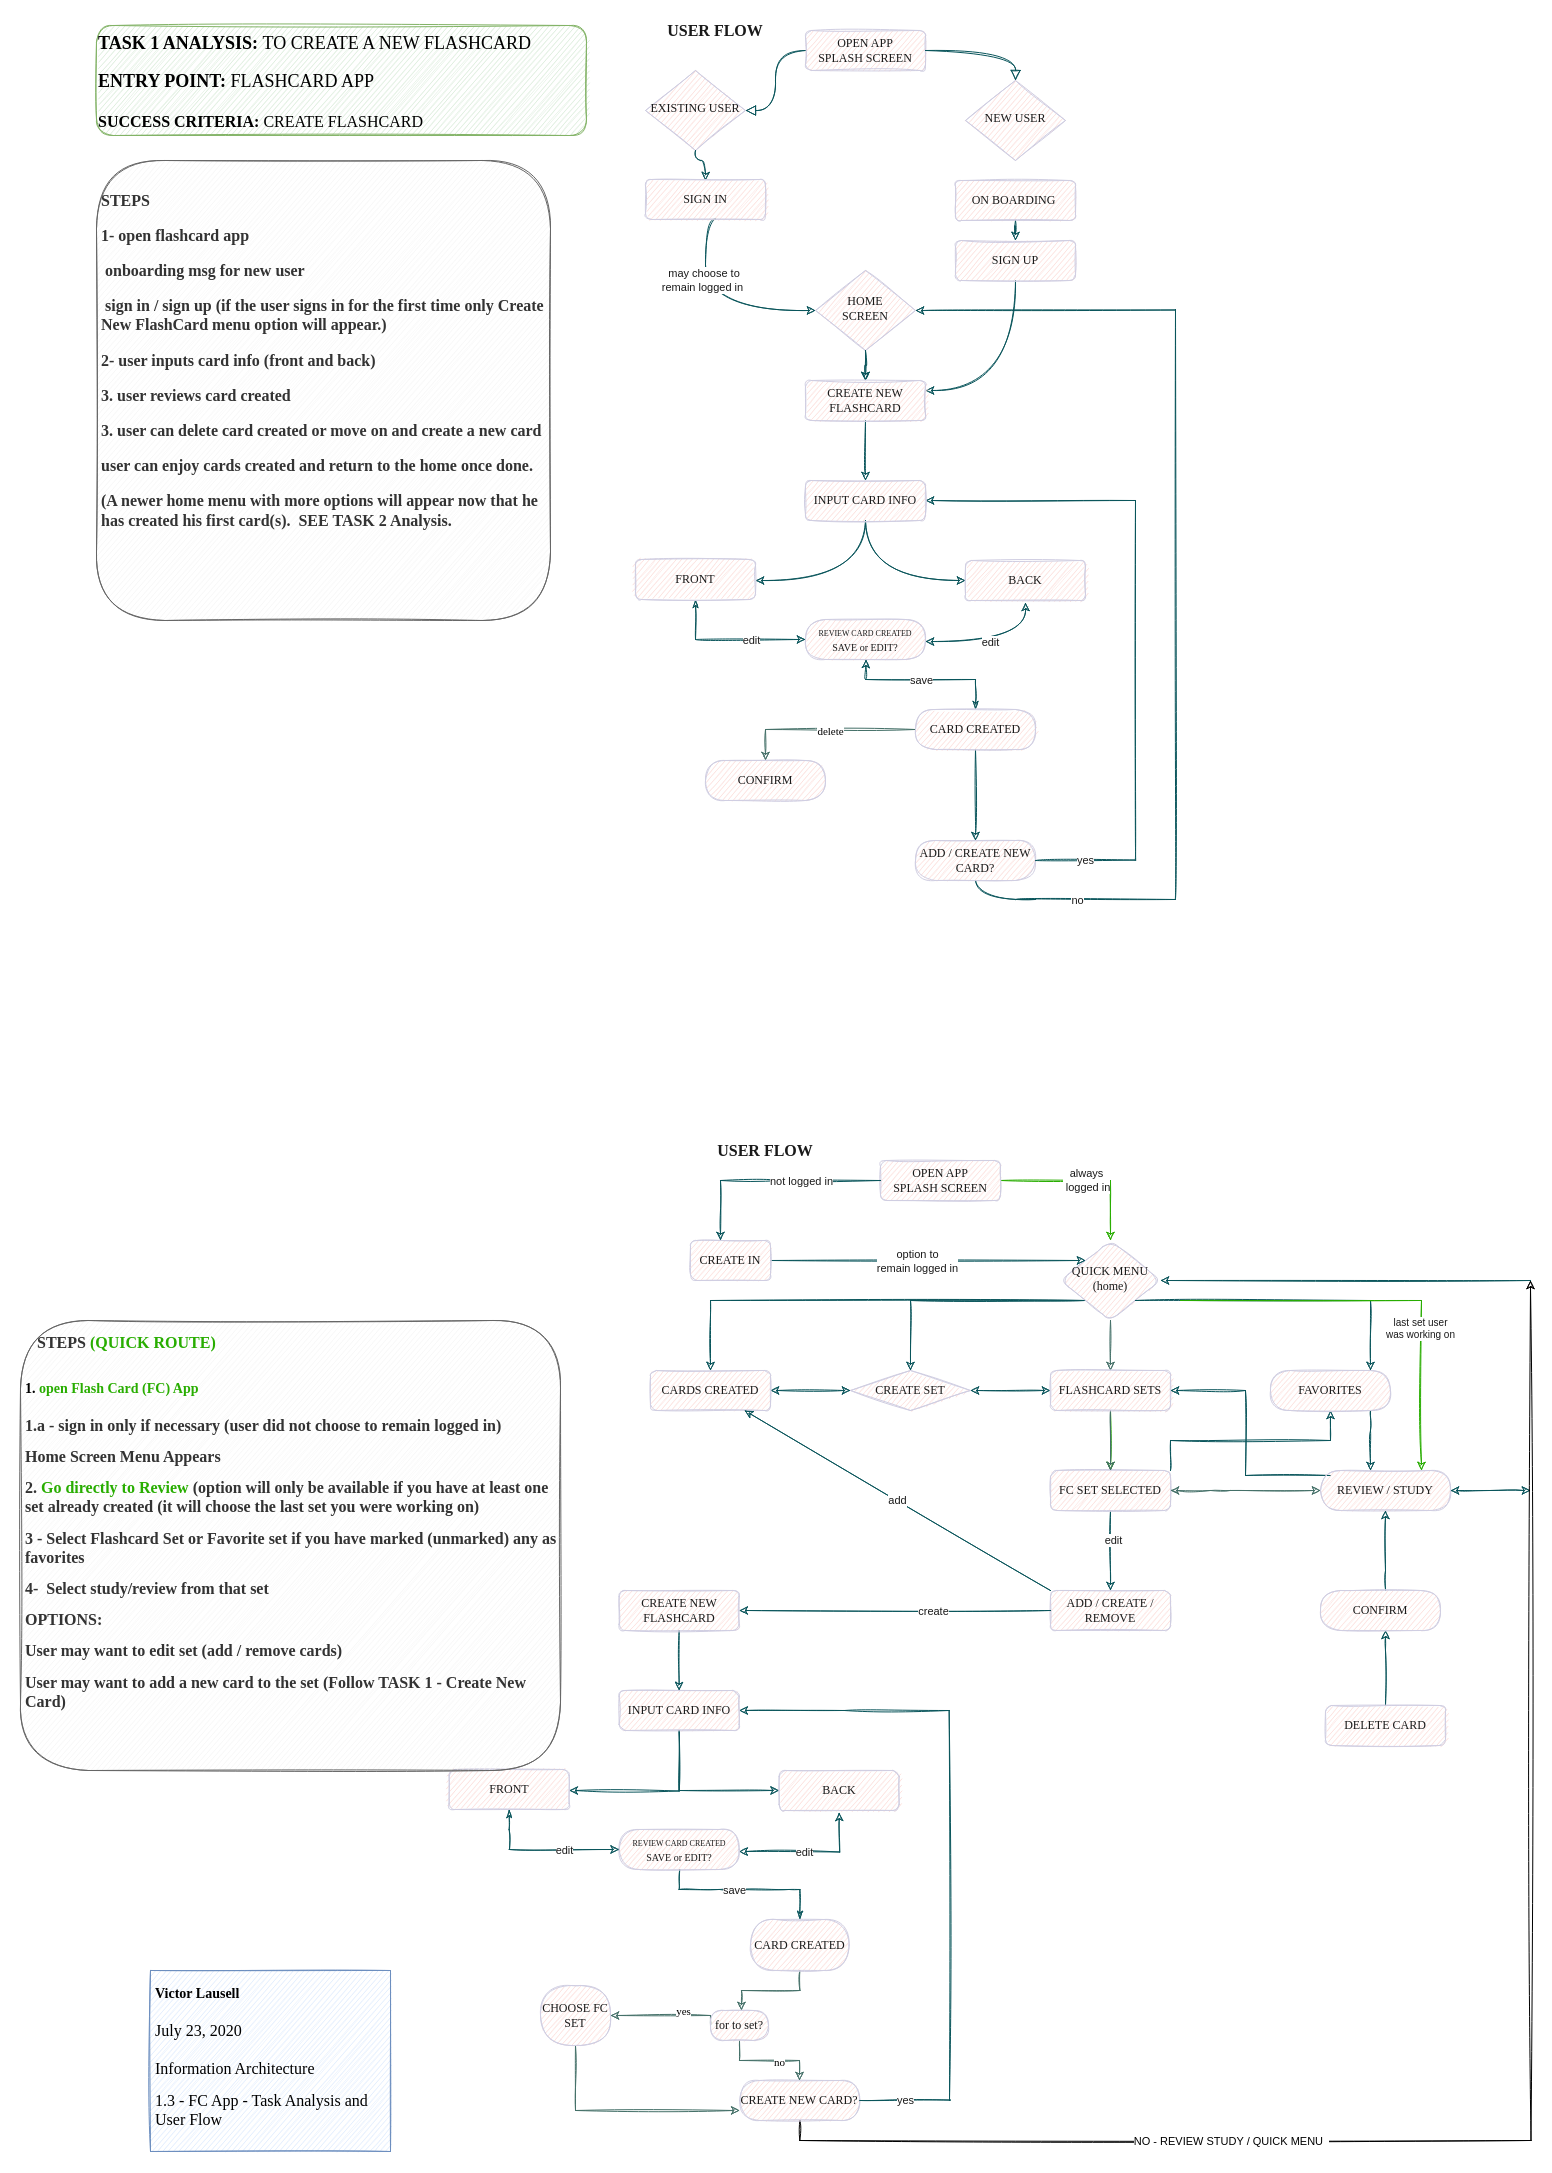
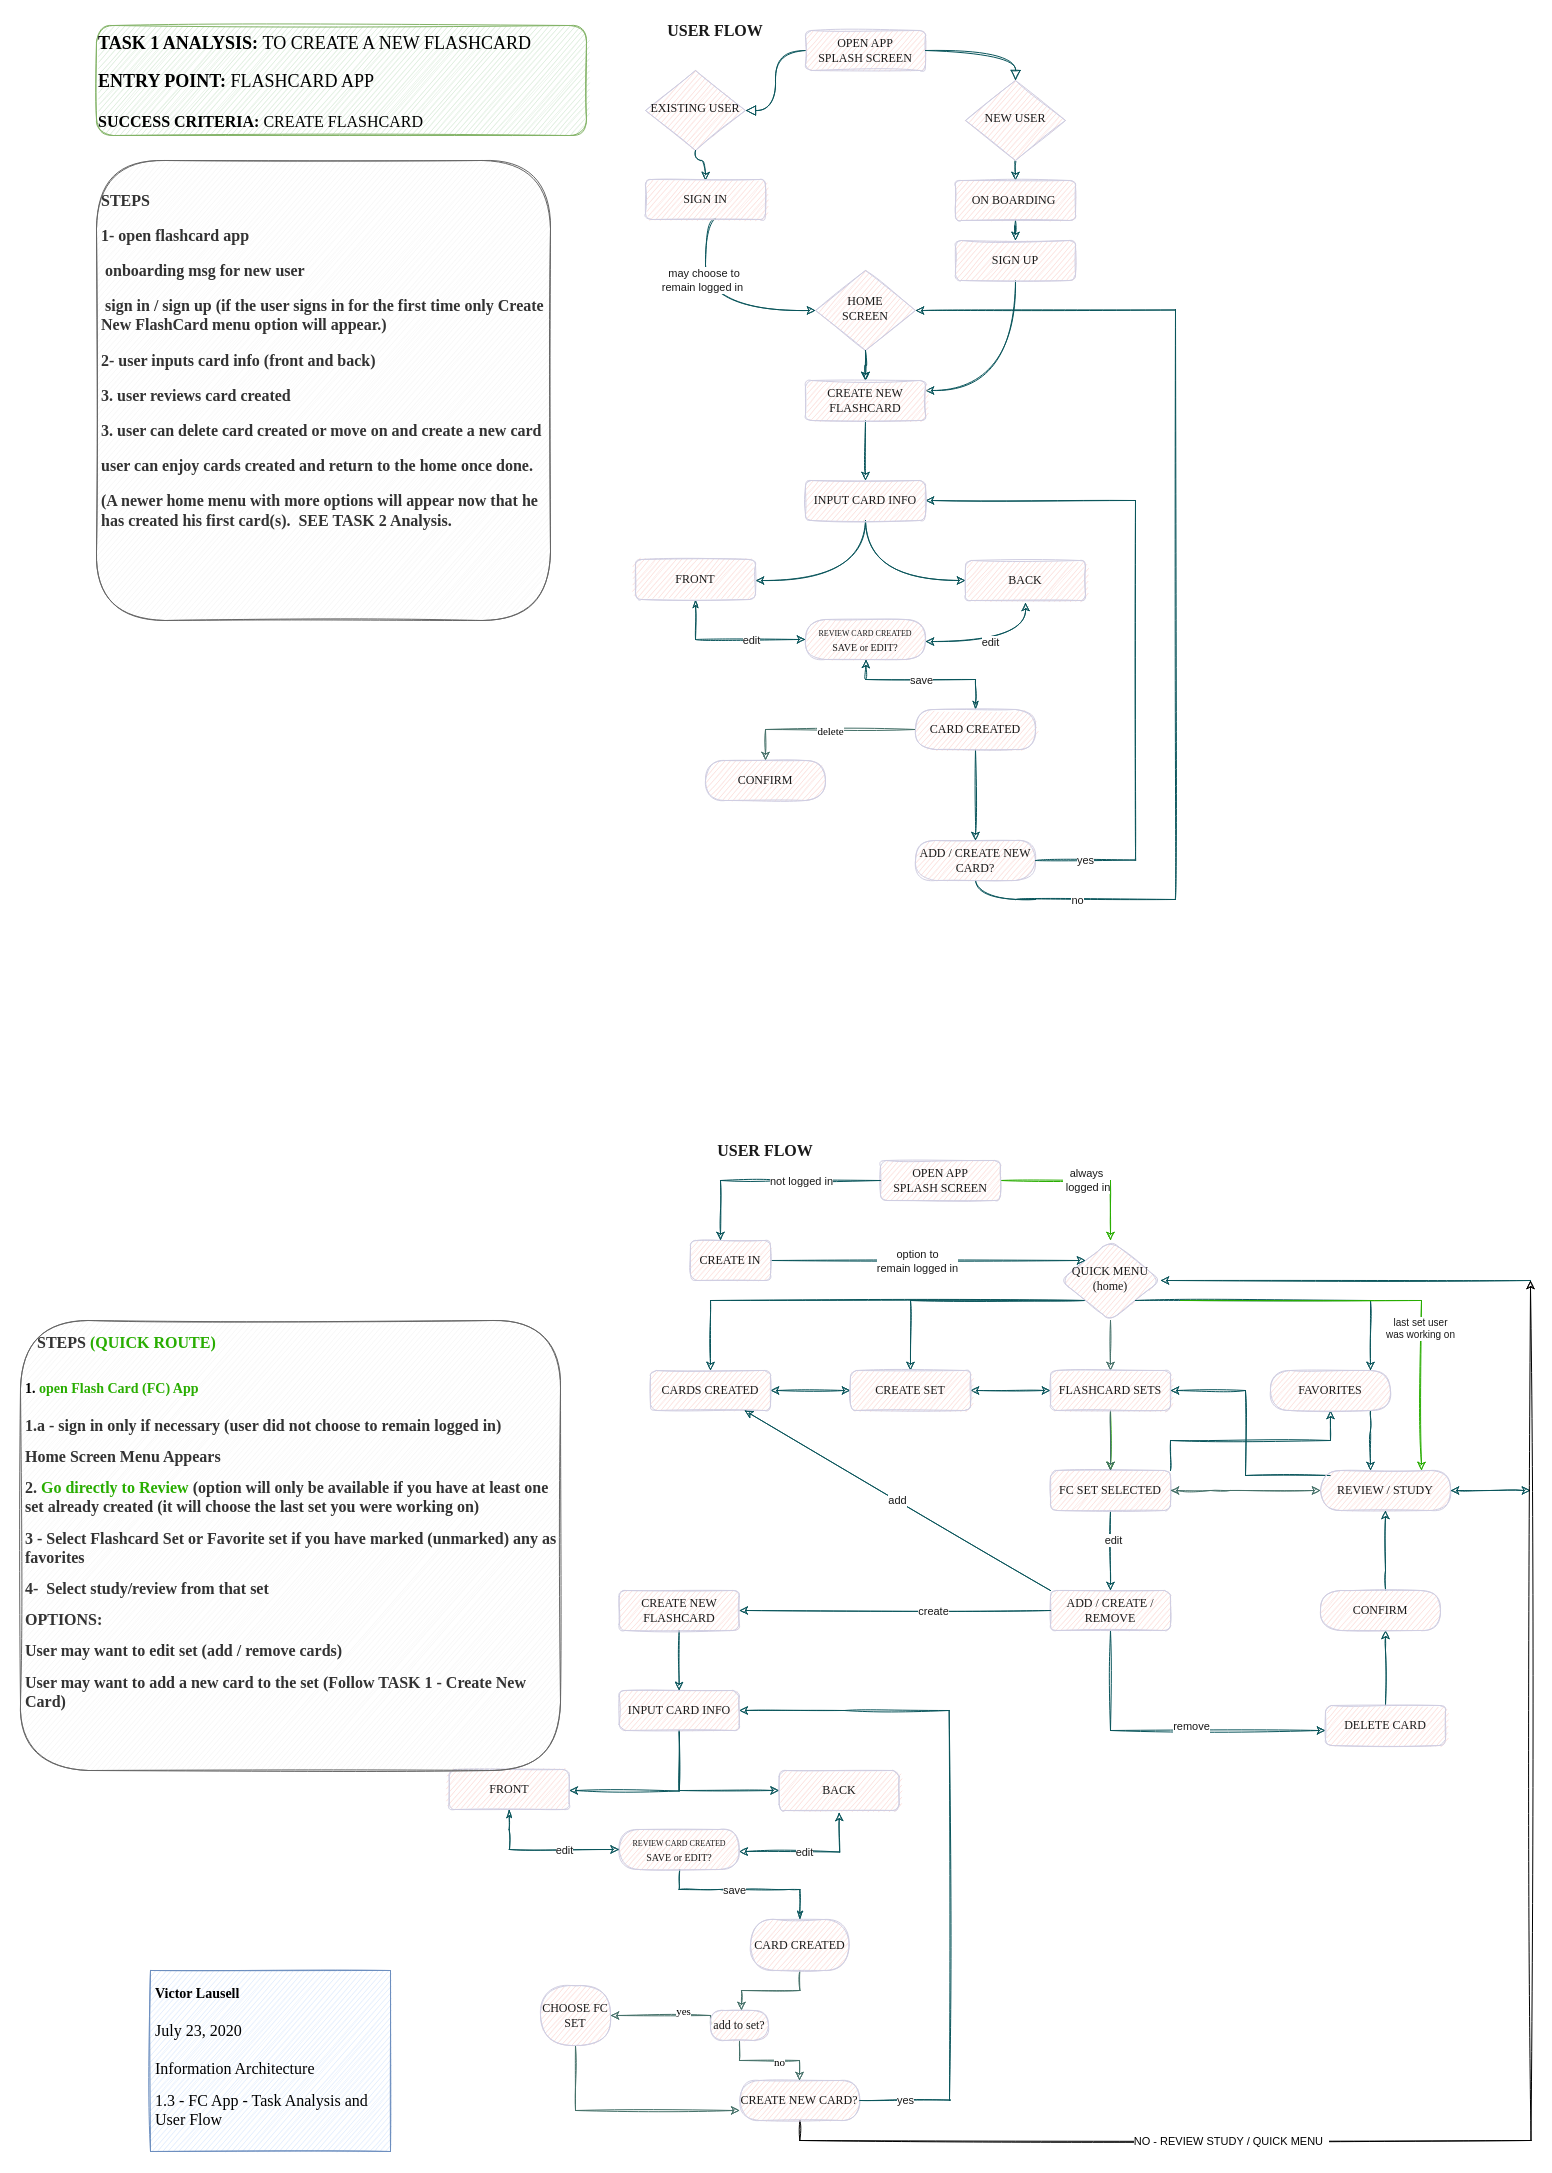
+ <mxCell id="88" style="edgeStyle=orthogonalEdgeStyle;rounded=0;orthogonalLoop=1;jettySize=auto;html=1;exitX=0.5;exitY=1;exitDx=0;exitDy=0;entryX=0.5;entryY=0;entryDx=0;entryDy=0;sketch=1;curved=1;strokeColor=#09555B;fontColor=#1A1A1A;fontFamily=Comic Sans MS;" edge="1" parent="1" source="89" target="91"><mxGeometry relative="1" as="geometry" /></mxCell>
- <mxCell id="69" value="CREATE SET" style="rhombus;whiteSpace=wrap;html=1;fontSize=12;glass=0;strokeWidth=1;shadow=0;fillColor=#FAD9D5;strokeColor=#D0CEE2;fontColor=#1A1A1A;sketch=1;fontFamily=Comic Sans MS;" parent="1" vertex="1"><mxGeometry x="850" y="1370" width="120" height="40" as="geometry" /></mxCell>
+ <mxCell id="69" value="CREATE SET" style="whiteSpace=wrap;html=1;fontSize=12;glass=0;strokeWidth=1;shadow=0;fillColor=#FAD9D5;strokeColor=#D0CEE2;fontColor=#1A1A1A;sketch=1;rounded=1;fontFamily=Comic Sans MS;" parent="1" vertex="1"><mxGeometry x="850" y="1370" width="120" height="40" as="geometry" /></mxCell>
+ <mxCell id="15" value="" style="edgeStyle=orthogonalEdgeStyle;rounded=0;orthogonalLoop=1;jettySize=auto;html=1;endArrow=classic;endFill=1;strokeColor=#09555B;fontColor=#1A1A1A;sketch=1;fontFamily=Comic Sans MS;" parent="1" source="17" target="68" edge="1"><mxGeometry relative="1" as="geometry"><Array as="points"><mxPoint x="1110" y="1730" /></Array></mxGeometry></mxCell>
+ <mxCell id="16" value="remove" style="edgeLabel;html=1;align=center;verticalAlign=middle;resizable=0;points=[];fontColor=#1A1A1A;sketch=1;rounded=1;" parent="15" vertex="1" connectable="0"><mxGeometry x="-0.184" y="2" relative="1" as="geometry"><mxPoint x="51.67" y="-2.94" as="offset" /></mxGeometry></mxCell>
- <mxCell id="135" value="&lt;font style=&quot;font-size: 12px&quot;&gt;for to set?&lt;/font&gt;" style="whiteSpace=wrap;html=1;fontSize=12;glass=0;strokeWidth=1;shadow=0;arcSize=50;fillColor=#FAD9D5;strokeColor=#D0CEE2;fontColor=#1A1A1A;sketch=1;rounded=1;fontFamily=Comic Sans MS;" vertex="1" parent="1"><mxGeometry x="710" y="2010" width="58.03" height="30" as="geometry" /></mxCell>
+ <mxCell id="135" value="&lt;font style=&quot;font-size: 12px&quot;&gt;add to set?&lt;/font&gt;" style="whiteSpace=wrap;html=1;fontSize=12;glass=0;strokeWidth=1;shadow=0;arcSize=50;fillColor=#FAD9D5;strokeColor=#D0CEE2;fontColor=#1A1A1A;sketch=1;rounded=1;fontFamily=Comic Sans MS;" vertex="1" parent="1"><mxGeometry x="710" y="2010" width="58.03" height="30" as="geometry" /></mxCell>
